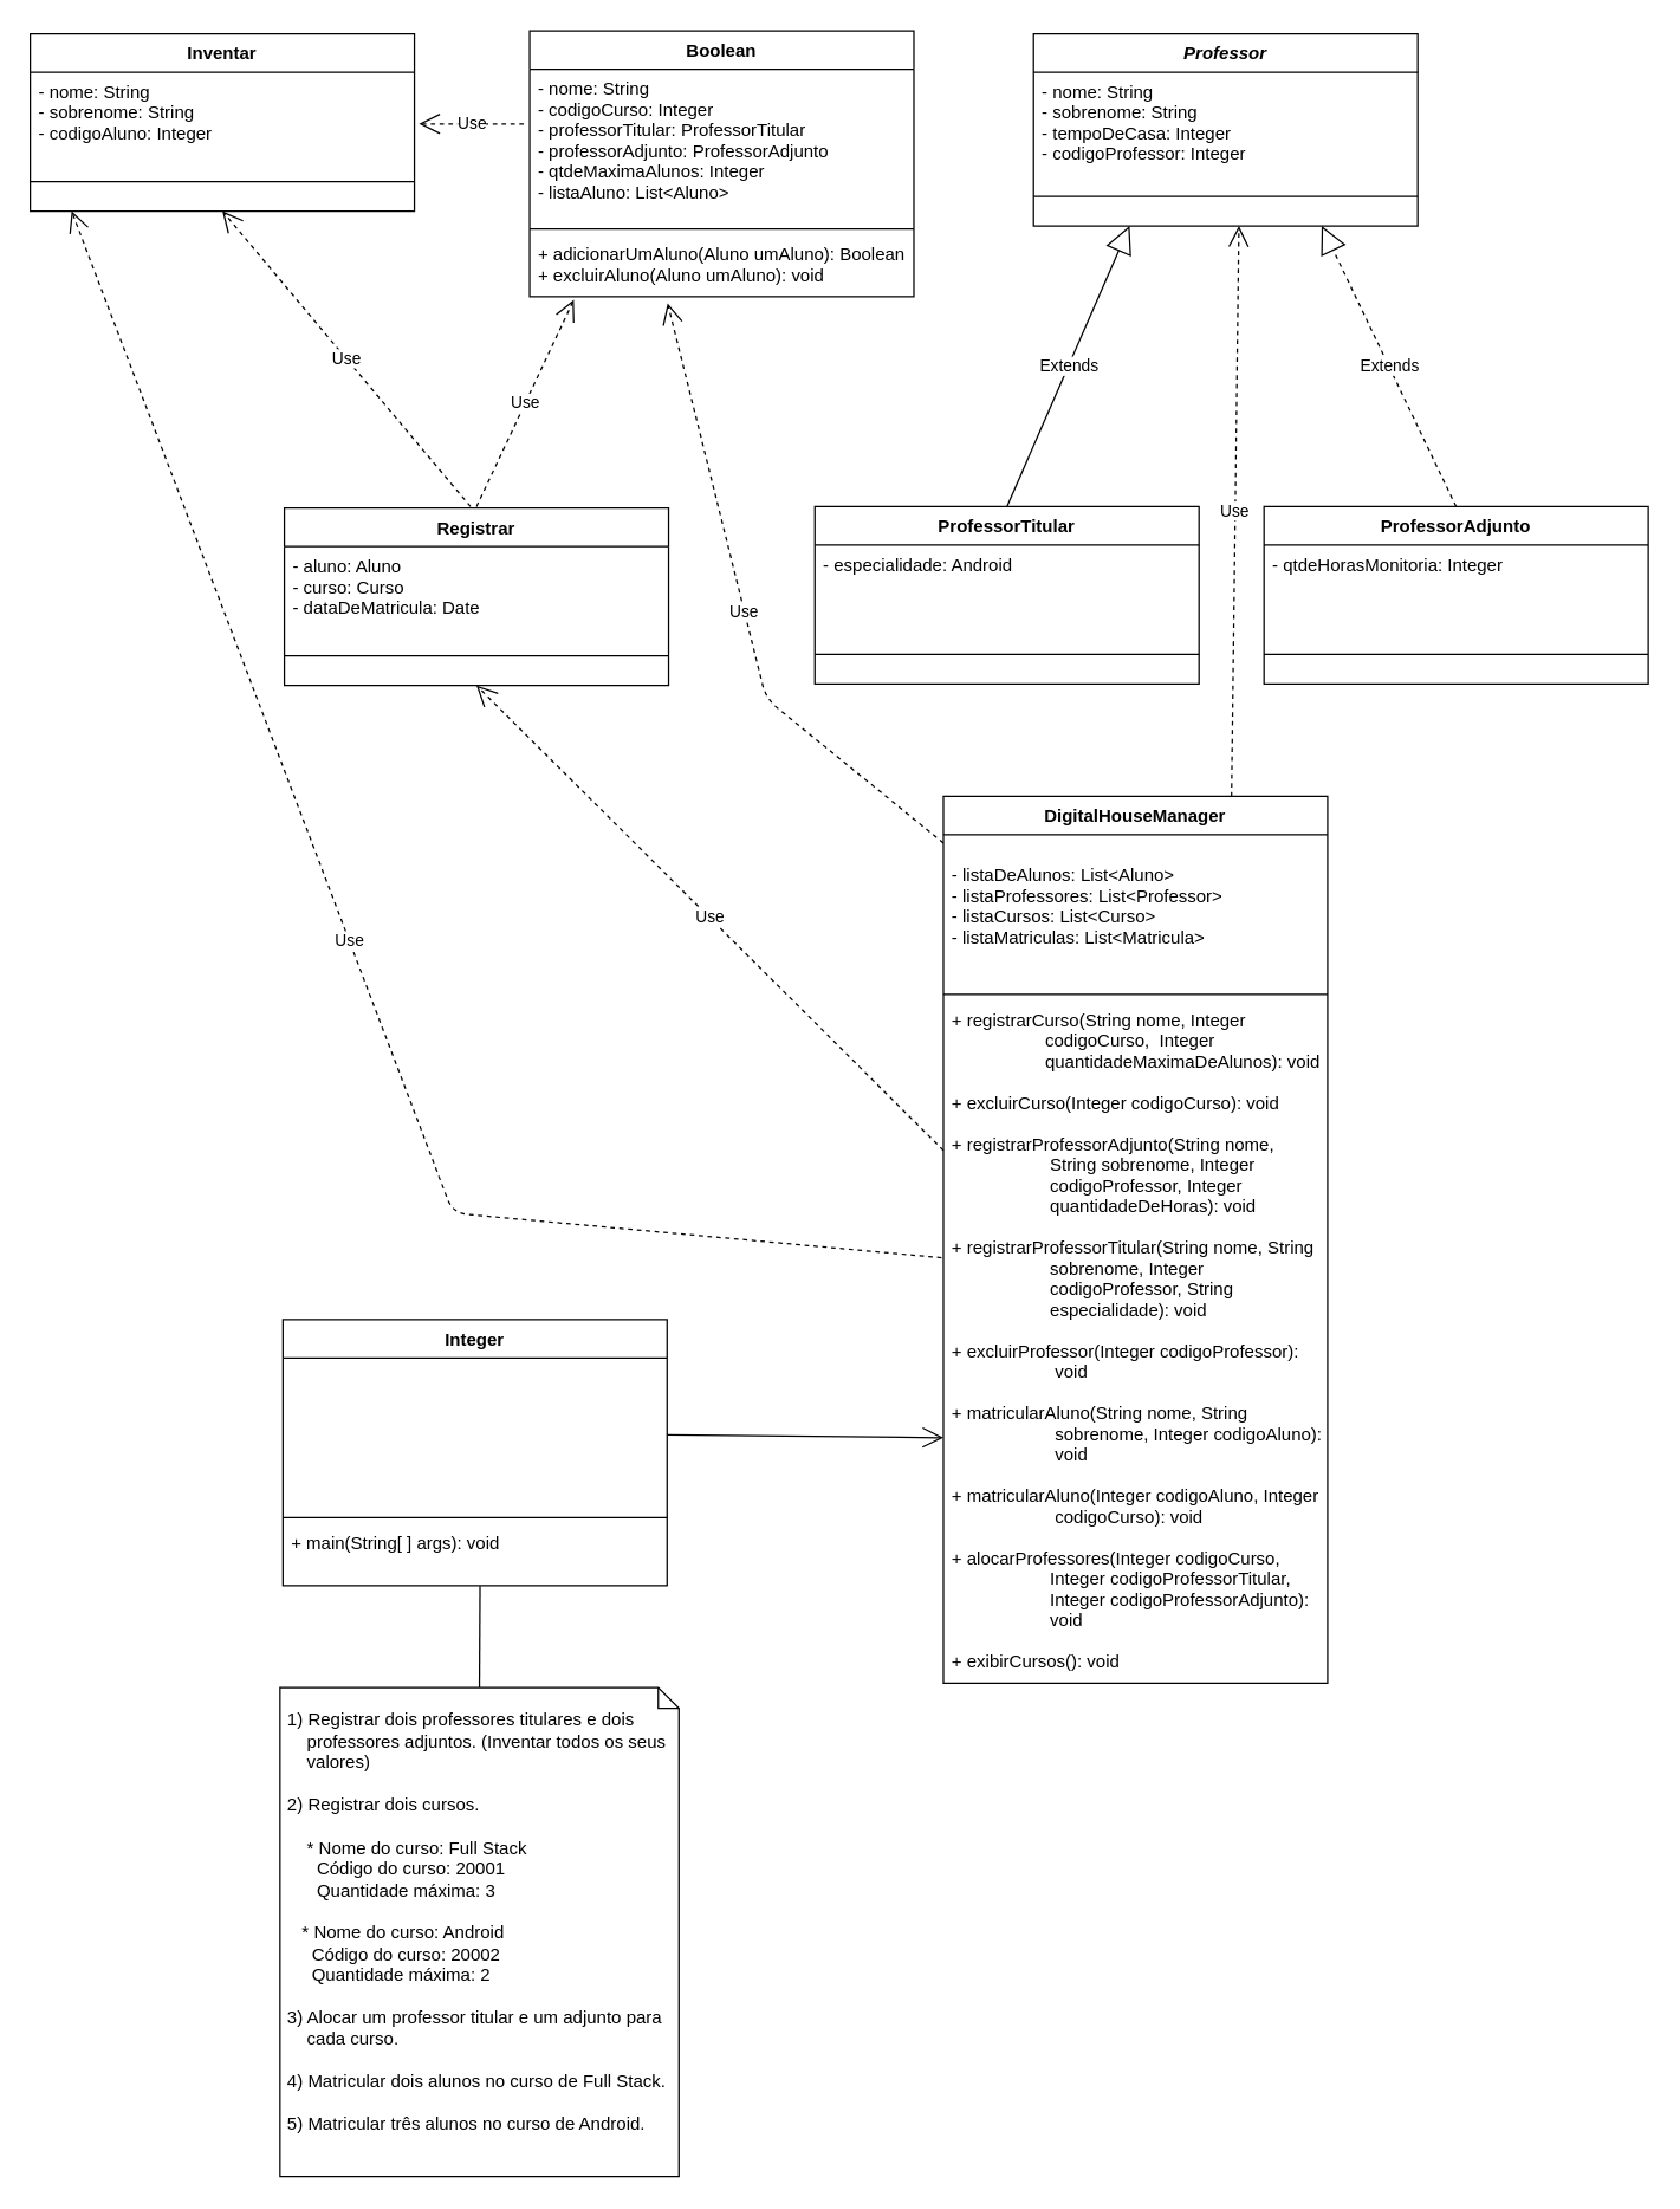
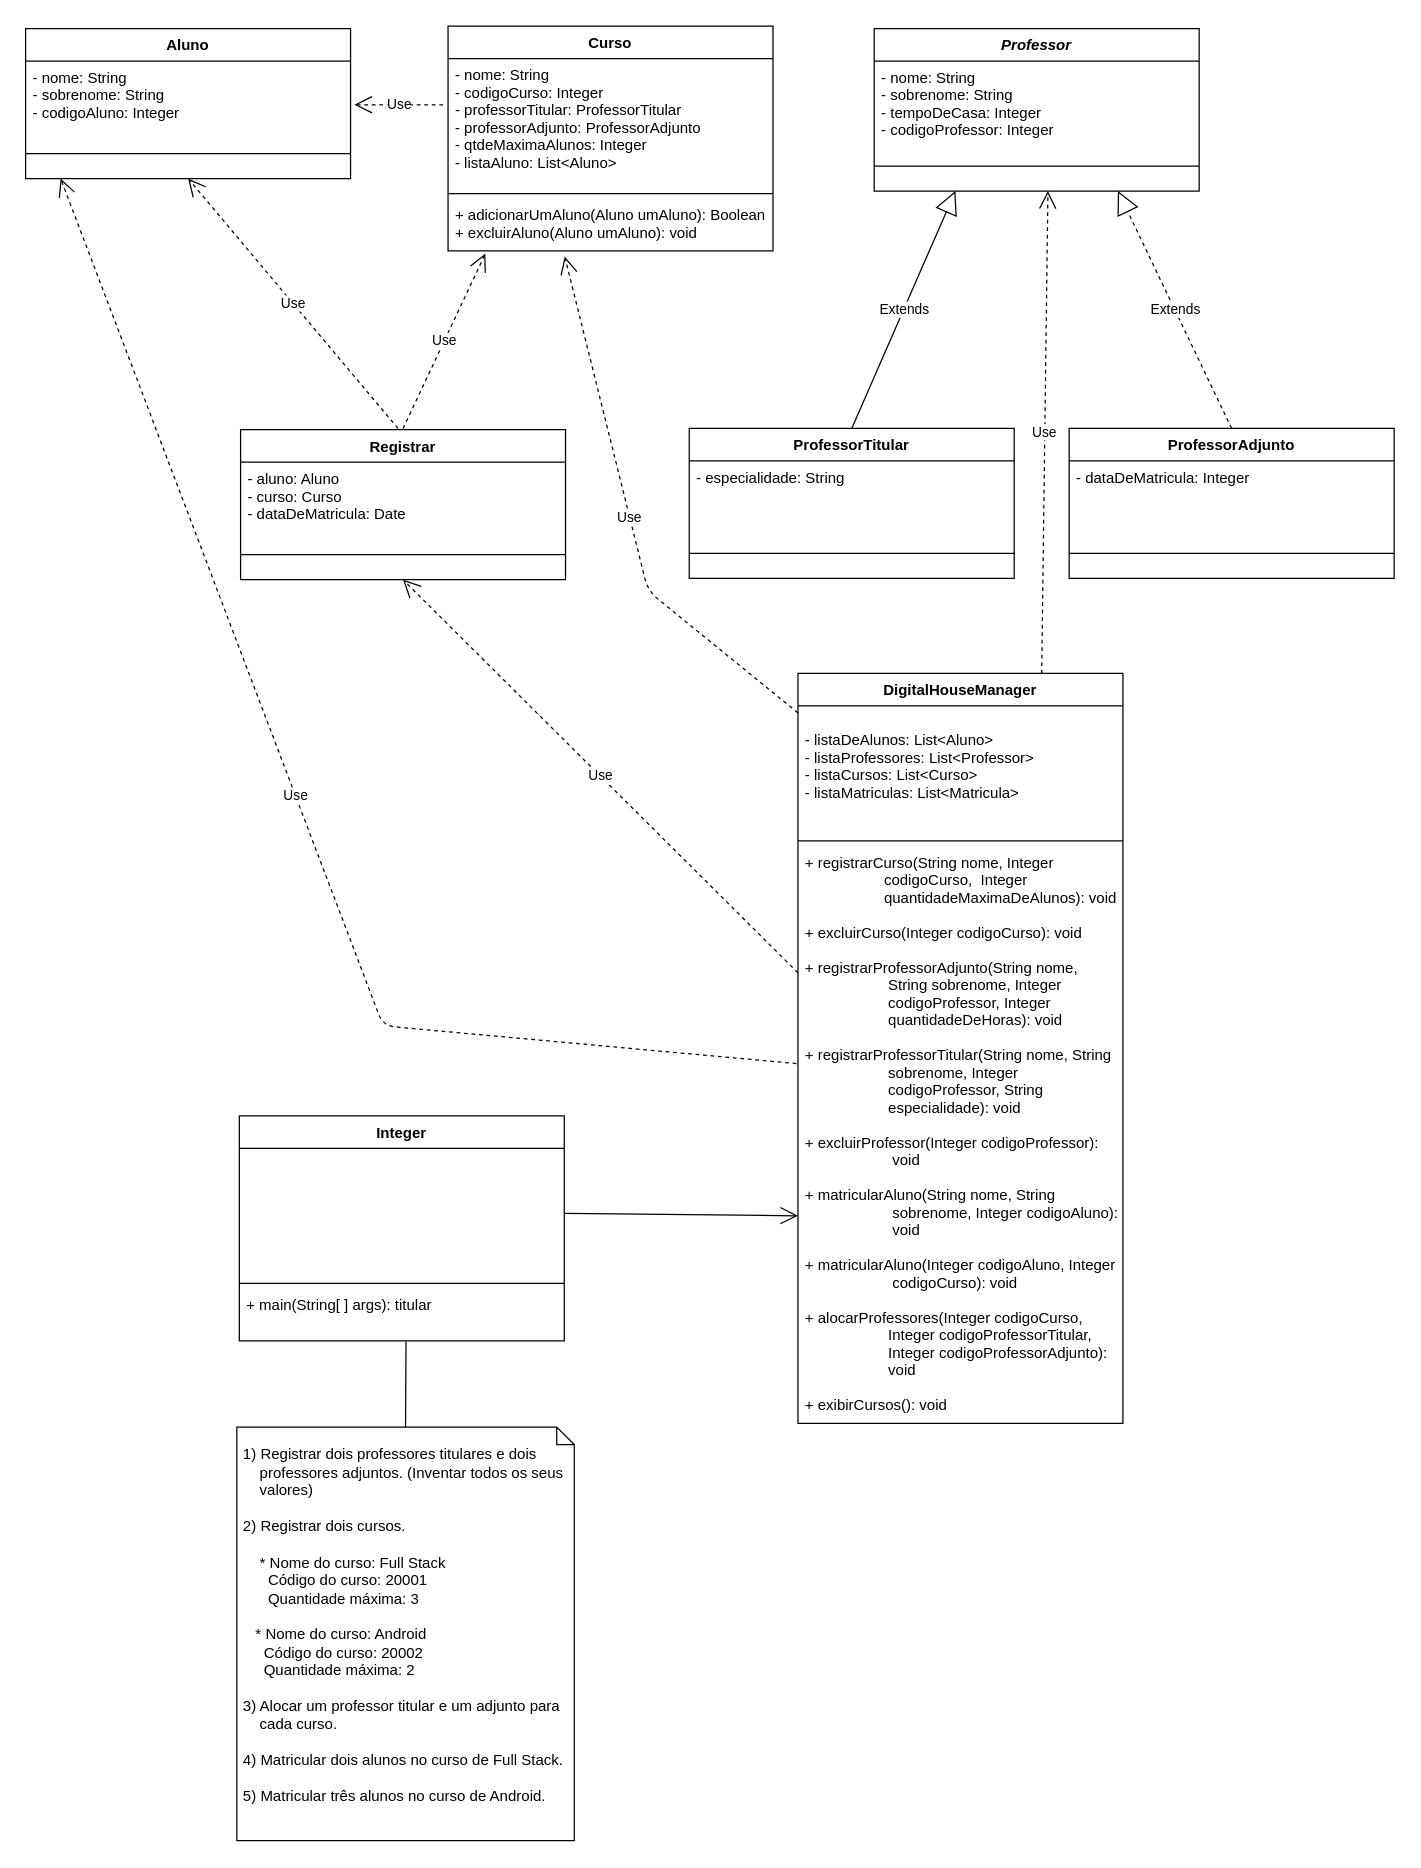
- <mxCell id="5" value="Boolean&#10;" parent="1" vertex="1" style="swimlane;fontStyle=1;align=center;verticalAlign=top;childLayout=stackLayout;horizontal=1;startSize=26;horizontalStack=0;resizeParent=1;resizeParentMax=0;resizeLast=0;collapsible=1;marginBottom=0;"><mxGeometry as="geometry" height="180" width="260" x="358" y="20" /></mxCell>
+ <mxCell id="5" value="Curso&#10;" parent="1" vertex="1" style="swimlane;fontStyle=1;align=center;verticalAlign=top;childLayout=stackLayout;horizontal=1;startSize=26;horizontalStack=0;resizeParent=1;resizeParentMax=0;resizeLast=0;collapsible=1;marginBottom=0;"><mxGeometry as="geometry" height="180" width="260" x="358" y="20" /></mxCell>
- <mxCell id="2" value="Inventar&#10;" parent="1" vertex="1" style="swimlane;fontStyle=1;align=center;verticalAlign=top;childLayout=stackLayout;horizontal=1;startSize=26;horizontalStack=0;resizeParent=1;resizeParentMax=0;resizeLast=0;collapsible=1;marginBottom=0;"><mxGeometry as="geometry" height="120" width="260" x="20" y="22" /></mxCell>
+ <mxCell id="2" value="Aluno&#10;" parent="1" vertex="1" style="swimlane;fontStyle=1;align=center;verticalAlign=top;childLayout=stackLayout;horizontal=1;startSize=26;horizontalStack=0;resizeParent=1;resizeParentMax=0;resizeLast=0;collapsible=1;marginBottom=0;"><mxGeometry as="geometry" height="120" width="260" x="20" y="22" /></mxCell>
- <mxCell id="14" value="- especialidade: Android&#10;" parent="12" vertex="1" style="text;strokeColor=none;fillColor=none;align=left;verticalAlign=top;spacingLeft=4;spacingRight=4;overflow=hidden;rotatable=0;points=[[0,0.5],[1,0.5]];portConstraint=eastwest;"><mxGeometry as="geometry" height="54" width="260" y="26" /></mxCell>
+ <mxCell id="14" value="- especialidade: String&#10;" parent="12" vertex="1" style="text;strokeColor=none;fillColor=none;align=left;verticalAlign=top;spacingLeft=4;spacingRight=4;overflow=hidden;rotatable=0;points=[[0,0.5],[1,0.5]];portConstraint=eastwest;"><mxGeometry as="geometry" height="54" width="260" y="26" /></mxCell>
- <mxCell id="17" value="- qtdeHorasMonitoria: Integer&#10;" parent="16" vertex="1" style="text;strokeColor=none;fillColor=none;align=left;verticalAlign=top;spacingLeft=4;spacingRight=4;overflow=hidden;rotatable=0;points=[[0,0.5],[1,0.5]];portConstraint=eastwest;"><mxGeometry as="geometry" height="54" width="260" y="26" /></mxCell>
+ <mxCell id="17" value="- dataDeMatricula: Integer&#10;" parent="16" vertex="1" style="text;strokeColor=none;fillColor=none;align=left;verticalAlign=top;spacingLeft=4;spacingRight=4;overflow=hidden;rotatable=0;points=[[0,0.5],[1,0.5]];portConstraint=eastwest;"><mxGeometry as="geometry" height="54" width="260" y="26" /></mxCell>
- <mxCell id="37" value="+ main(String[ ] args): void" parent="34" vertex="1" style="text;strokeColor=none;fillColor=none;align=left;verticalAlign=top;spacingLeft=4;spacingRight=4;overflow=hidden;rotatable=0;points=[[0,0.5],[1,0.5]];portConstraint=eastwest;"><mxGeometry as="geometry" height="42" width="260" y="138" /></mxCell>
+ <mxCell id="37" value="+ main(String[ ] args): titular" parent="34" vertex="1" style="text;strokeColor=none;fillColor=none;align=left;verticalAlign=top;spacingLeft=4;spacingRight=4;overflow=hidden;rotatable=0;points=[[0,0.5],[1,0.5]];portConstraint=eastwest;"><mxGeometry as="geometry" height="42" width="260" y="138" /></mxCell>
